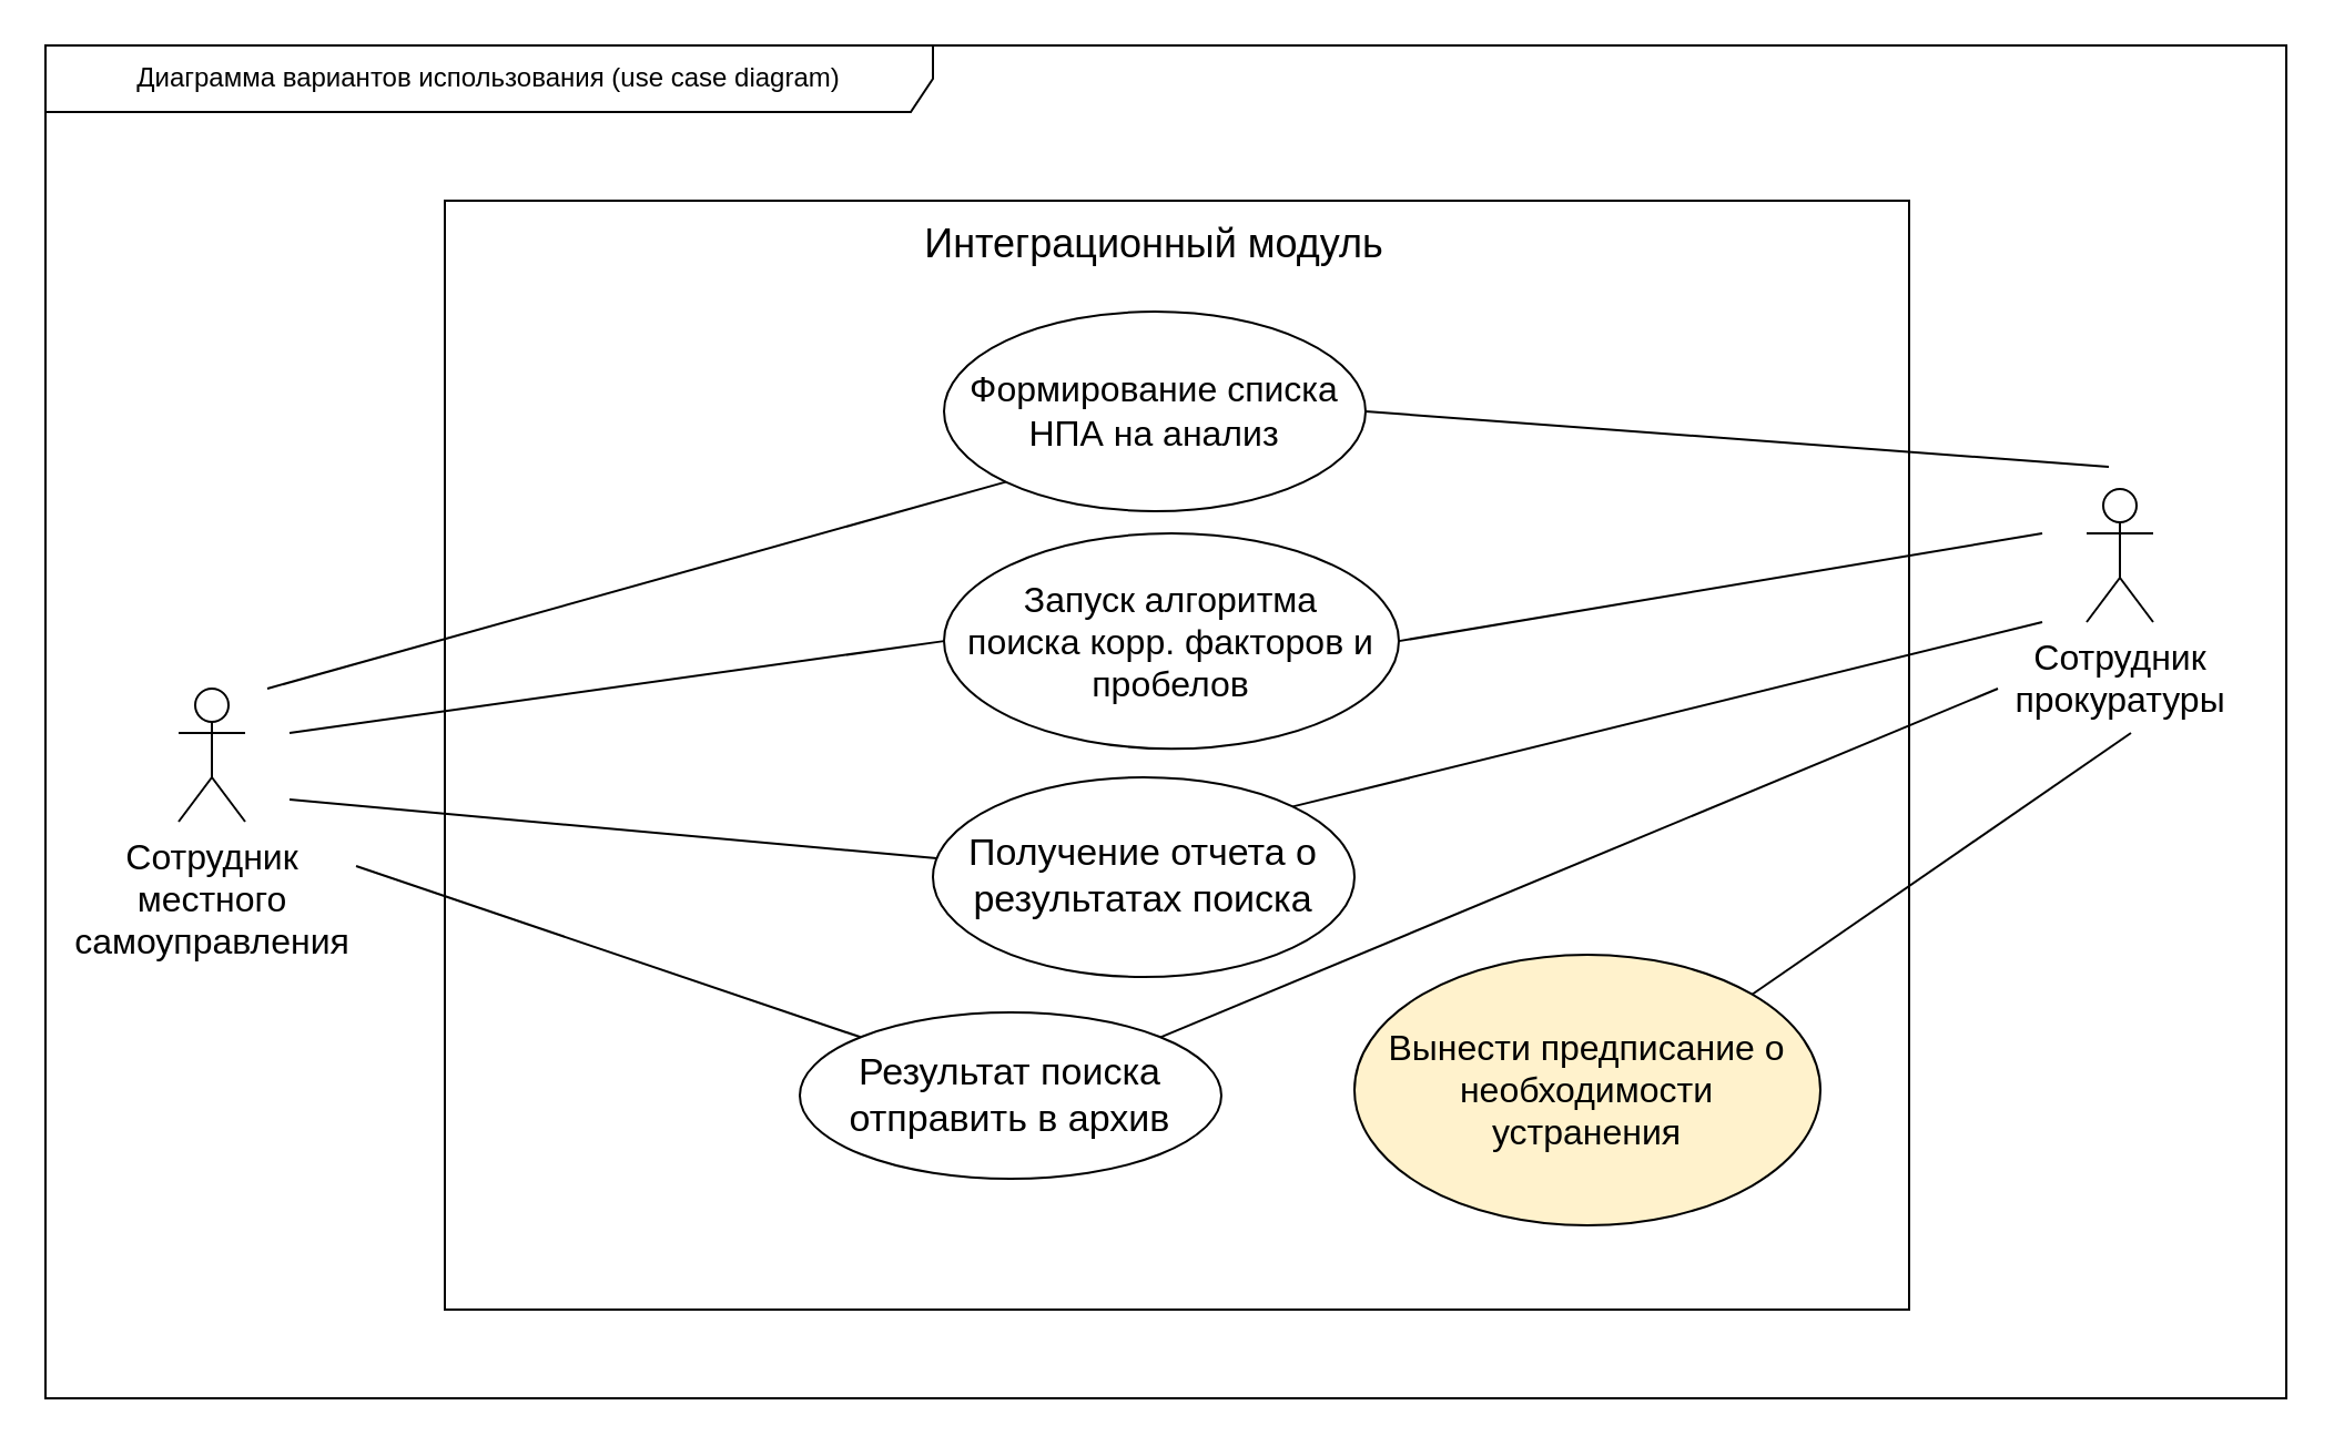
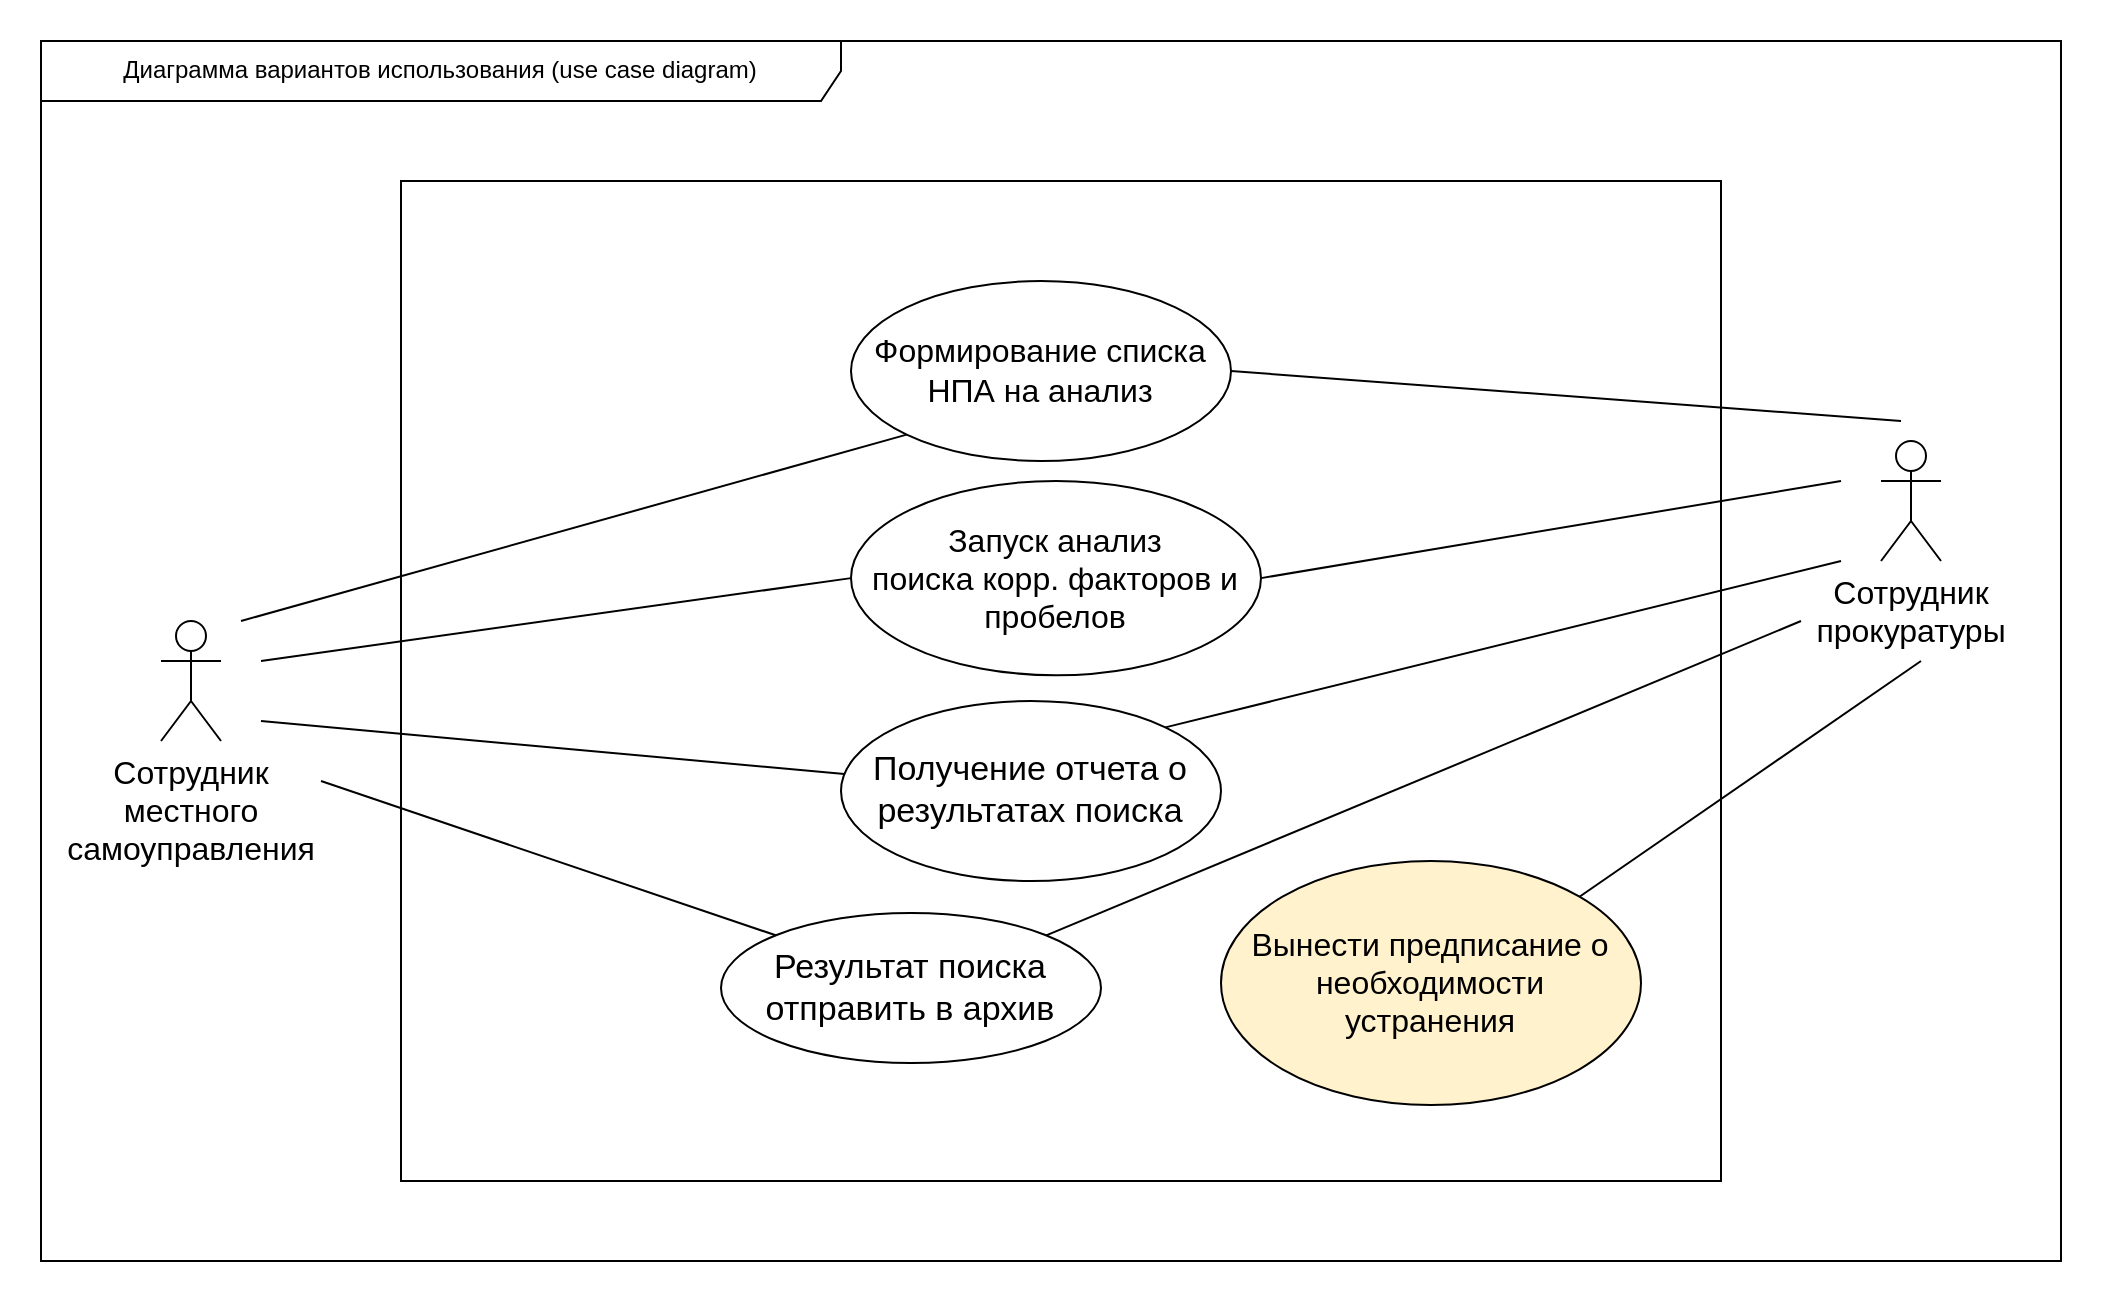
- <mxCell id="4" value="&lt;font style=&quot;font-size: 18px&quot;&gt;Интеграционный модуль&lt;/font&gt;" style="text;html=1;strokeColor=none;fillColor=none;align=center;verticalAlign=middle;whiteSpace=wrap;rounded=0;" parent="1" vertex="1"><mxGeometry x="375" y="100" width="290" height="20" as="geometry" /></mxCell>
- <mxCell id="8" value="&lt;font style=&quot;font-size: 16px&quot;&gt;Запуск алгоритма&lt;br&gt;поиска корр. факторов и пробелов&lt;/font&gt;" style="ellipse;whiteSpace=wrap;html=1;" parent="1" vertex="1"><mxGeometry x="425" y="240" width="205" height="97.11" as="geometry" /></mxCell>
+ <mxCell id="8" value="&lt;font style=&quot;font-size: 16px&quot;&gt;Запуск анализ&lt;br&gt;поиска корр. факторов и пробелов&lt;/font&gt;" style="ellipse;whiteSpace=wrap;html=1;" parent="1" vertex="1"><mxGeometry x="425" y="240" width="205" height="97.11" as="geometry" /></mxCell>
